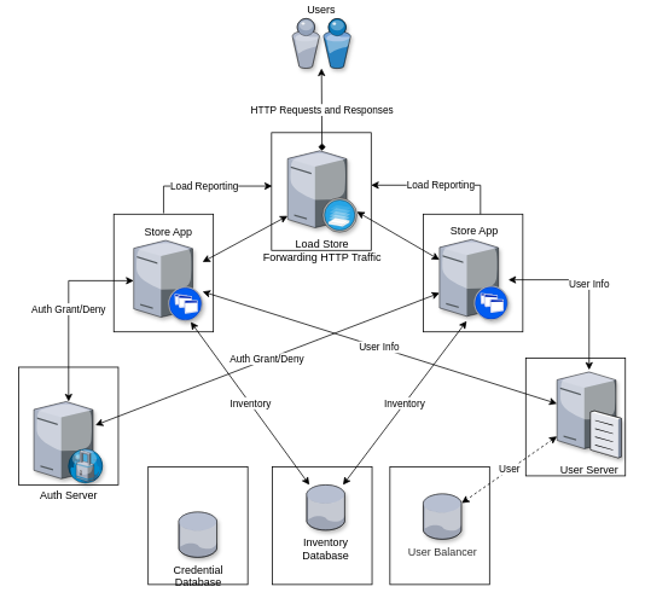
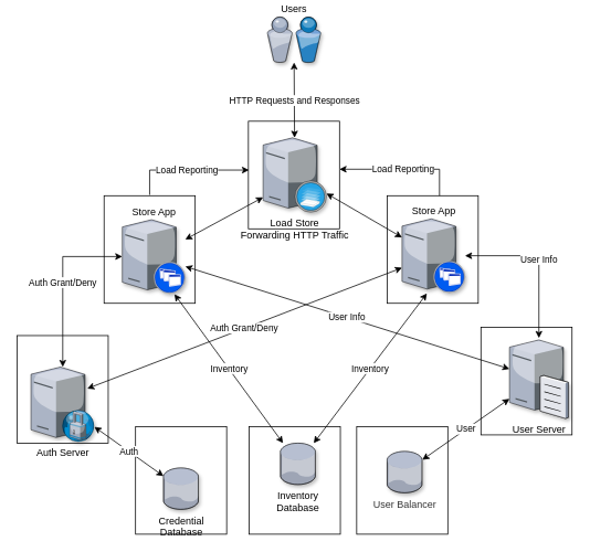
- <mxCell id="10" value="HTTP Requests and Responses" style="edgeStyle=none;rounded=0;orthogonalLoop=1;jettySize=auto;html=1;startArrow=classic;startFill=1;endArrow=diamond;" parent="1" source="11" target="29" edge="1"><mxGeometry relative="1" as="geometry"><mxPoint x="348.25" y="145" as="targetPoint" /></mxGeometry></mxCell>
+ <mxCell id="10" value="HTTP Requests and Responses" style="edgeStyle=none;rounded=0;orthogonalLoop=1;jettySize=auto;html=1;startArrow=classic;startFill=1;" parent="1" source="11" target="29" edge="1"><mxGeometry relative="1" as="geometry"><mxPoint x="348.25" y="145" as="targetPoint" /></mxGeometry></mxCell>
- <mxCell id="19" value="User" style="edgeStyle=none;rounded=0;orthogonalLoop=1;jettySize=auto;html=1;startArrow=classic;startFill=1;dashed=1;" parent="1" source="20" target="16" edge="1"><mxGeometry relative="1" as="geometry" /></mxCell>
+ <mxCell id="19" value="User" style="edgeStyle=none;rounded=0;orthogonalLoop=1;jettySize=auto;html=1;startArrow=classic;startFill=1;" parent="1" source="20" target="16" edge="1"><mxGeometry relative="1" as="geometry" /></mxCell>
+ <mxCell id="17" value="Auth" style="edgeStyle=none;rounded=0;orthogonalLoop=1;jettySize=auto;html=1;startArrow=classic;startFill=1;" parent="1" source="18" target="15" edge="1"><mxGeometry relative="1" as="geometry" /></mxCell>
